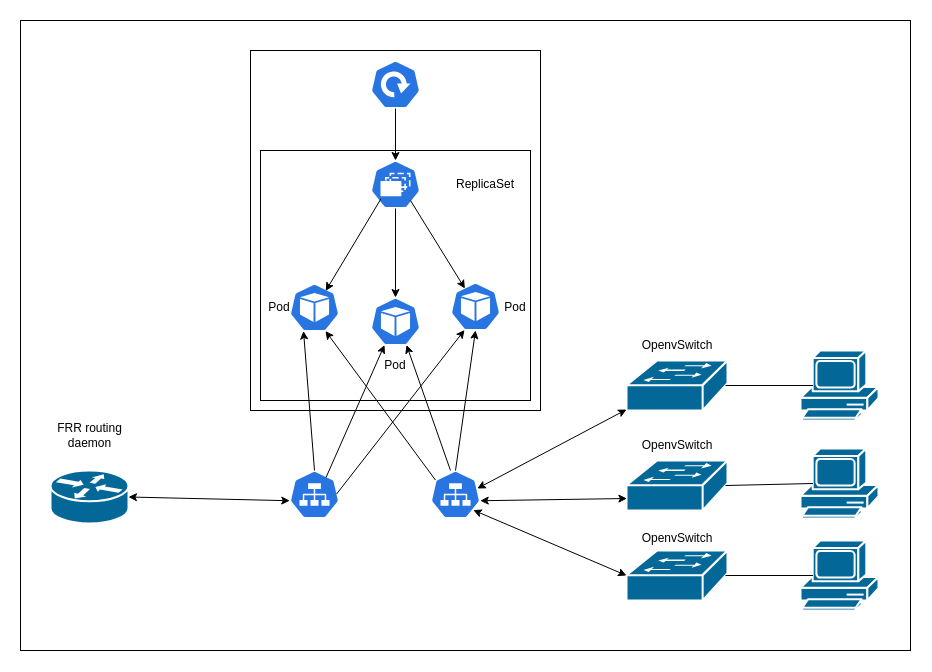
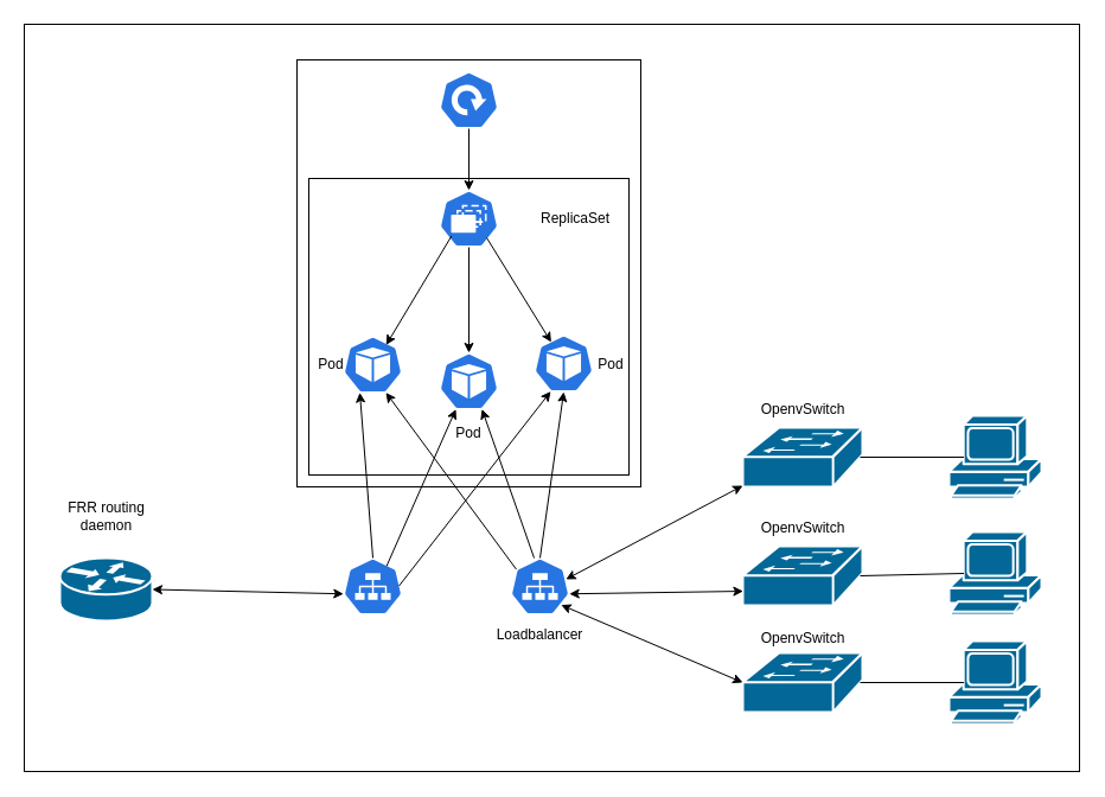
+ <mxCell id="21" value="Loadbalancer" style="text;html=1;strokeColor=none;fillColor=none;align=center;verticalAlign=middle;whiteSpace=wrap;rounded=0;" parent="1" vertex="1"><mxGeometry x="425" y="520" width="60" height="30" as="geometry" /></mxCell>
